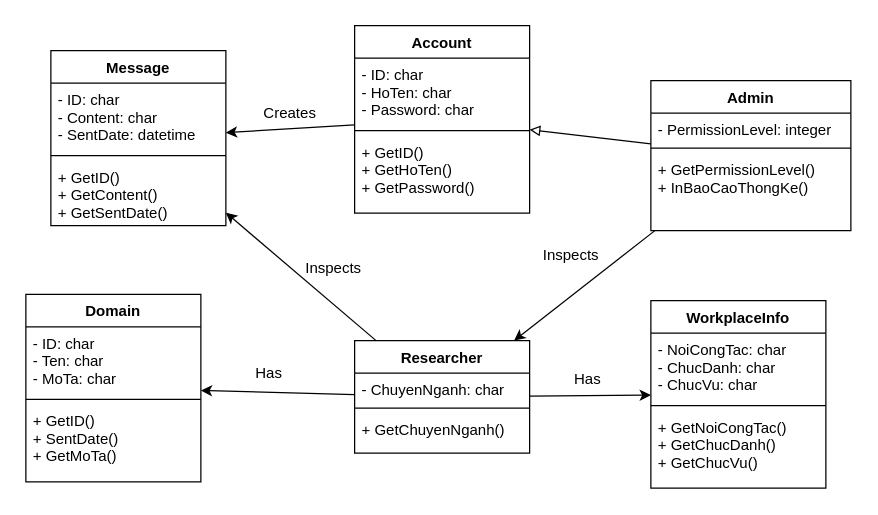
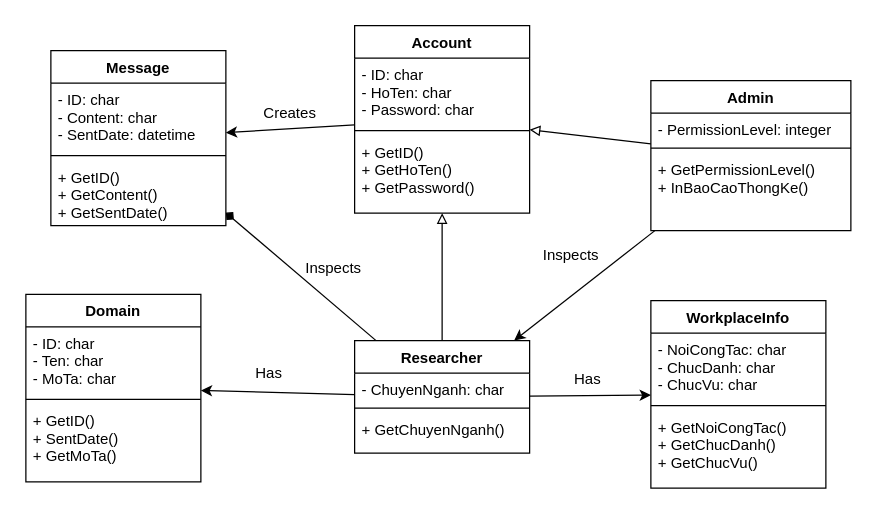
- <mxCell id="7" style="edgeStyle=none;rounded=0;orthogonalLoop=1;jettySize=auto;html=1;endArrow=classic;endFill=1;" parent="1" source="8" target="33" edge="1"><mxGeometry relative="1" as="geometry" /></mxCell>
+ <mxCell id="7" style="edgeStyle=none;rounded=0;orthogonalLoop=1;jettySize=auto;html=1;endArrow=diamond;endFill=1;" parent="1" source="8" target="33" edge="1"><mxGeometry relative="1" as="geometry" /></mxCell>
+ <mxCell id="2" style="rounded=0;orthogonalLoop=1;jettySize=auto;html=1;endArrow=block;endFill=0;" parent="1" source="8" target="12" edge="1"><mxGeometry relative="1" as="geometry" /></mxCell>
